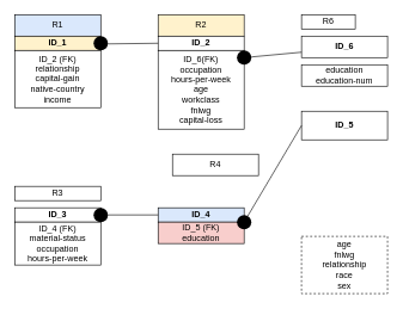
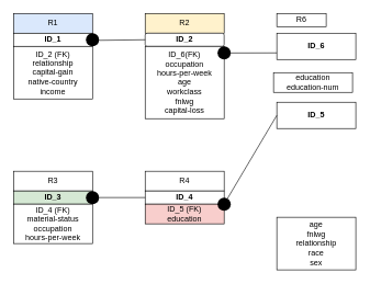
- <mxCell id="3" value="&lt;b&gt;ID_1&lt;br&gt;&lt;/b&gt;" style="rounded=0;whiteSpace=wrap;html=1;fillColor=#fff2cc;" parent="1" vertex="1"><mxGeometry x="20" y="50" width="120" height="20" as="geometry" /></mxCell>
+ <mxCell id="3" value="&lt;b&gt;ID_1&lt;br&gt;&lt;/b&gt;" style="rounded=0;whiteSpace=wrap;html=1;" parent="1" vertex="1"><mxGeometry x="20" y="50" width="120" height="20" as="geometry" /></mxCell>
- <mxCell id="5" value="&lt;b&gt;ID_2&lt;/b&gt;&lt;b&gt;&lt;br&gt;&lt;/b&gt;" style="rounded=0;whiteSpace=wrap;html=1;" parent="1" vertex="1"><mxGeometry x="220" y="50" width="120" height="20" as="geometry" /></mxCell>
+ <mxCell id="5" value="&lt;b&gt;ID_2&lt;/b&gt;&lt;b&gt;&lt;br&gt;&lt;/b&gt;" style="whiteSpace=wrap;html=1;rounded=1;" parent="1" vertex="1"><mxGeometry x="220" y="50" width="120" height="20" as="geometry" /></mxCell>
- <mxCell id="12" value="&lt;b&gt;ID_6&lt;/b&gt;" style="rounded=0;whiteSpace=wrap;html=1;" parent="1" vertex="1"><mxGeometry x="420" y="50" width="120" height="30" as="geometry" /></mxCell>
+ <mxCell id="12" value="&lt;b&gt;ID_6&lt;/b&gt;" style="rounded=0;whiteSpace=wrap;html=1;" parent="1" vertex="1"><mxGeometry x="420" y="50" width="120" height="40" as="geometry" /></mxCell>
- <mxCell id="15" value="education&lt;br&gt;&lt;span style=&quot;&quot;&gt;education-num&lt;/span&gt;" style="rounded=0;whiteSpace=wrap;html=1;" parent="1" vertex="1"><mxGeometry x="420" y="90" width="120" height="30" as="geometry" /></mxCell>
+ <mxCell id="15" value="education&lt;br&gt;&lt;span style=&quot;&quot;&gt;education-num&lt;/span&gt;" style="rounded=0;whiteSpace=wrap;html=1;" parent="1" vertex="1"><mxGeometry x="415" y="110" width="120" height="30" as="geometry" /></mxCell>
- <mxCell id="8" value="R4" style="rounded=0;whiteSpace=wrap;html=1;" parent="1" vertex="1"><mxGeometry x="240" y="215" width="120" height="30" as="geometry" /></mxCell>
+ <mxCell id="8" value="R4" style="rounded=0;whiteSpace=wrap;html=1;" parent="1" vertex="1"><mxGeometry x="220" y="260" width="120" height="30" as="geometry" /></mxCell>
- <mxCell id="6" value="R3" style="rounded=0;whiteSpace=wrap;html=1;" parent="1" vertex="1"><mxGeometry x="20" y="260" width="120" height="20" as="geometry" /></mxCell>
+ <mxCell id="6" value="R3" style="rounded=0;whiteSpace=wrap;html=1;" parent="1" vertex="1"><mxGeometry x="20" y="260" width="120" height="30" as="geometry" /></mxCell>
- <mxCell id="7" value="&lt;b&gt;ID_3&lt;br&gt;&lt;/b&gt;" style="rounded=0;whiteSpace=wrap;html=1;" parent="1" vertex="1"><mxGeometry x="20" y="290" width="120" height="20" as="geometry" /></mxCell>
+ <mxCell id="7" value="&lt;b&gt;ID_3&lt;br&gt;&lt;/b&gt;" style="rounded=0;whiteSpace=wrap;html=1;fillColor=#d5e8d4;" parent="1" vertex="1"><mxGeometry x="20" y="290" width="120" height="20" as="geometry" /></mxCell>
- <mxCell id="9" value="&lt;b&gt;ID_4&lt;br&gt;&lt;/b&gt;" style="rounded=0;whiteSpace=wrap;html=1;fillColor=#dae8fc;" parent="1" vertex="1"><mxGeometry x="220" y="290" width="120" height="20" as="geometry" /></mxCell>
+ <mxCell id="9" value="&lt;b&gt;ID_4&lt;br&gt;&lt;/b&gt;" style="rounded=0;whiteSpace=wrap;html=1;" parent="1" vertex="1"><mxGeometry x="220" y="290" width="120" height="20" as="geometry" /></mxCell>
- <mxCell id="17" value="age&lt;br&gt;fnlwg&lt;br&gt;relationship&lt;br&gt;race&lt;br&gt;&lt;span style=&quot;&quot;&gt;sex&lt;/span&gt;" style="rounded=0;whiteSpace=wrap;html=1;dashed=1;" parent="1" vertex="1"><mxGeometry x="420" y="330" width="120" height="80" as="geometry" /></mxCell>
+ <mxCell id="17" value="age&lt;br&gt;fnlwg&lt;br&gt;relationship&lt;br&gt;race&lt;br&gt;&lt;span style=&quot;&quot;&gt;sex&lt;/span&gt;" style="rounded=0;whiteSpace=wrap;html=1;" parent="1" vertex="1"><mxGeometry x="420" y="330" width="120" height="80" as="geometry" /></mxCell>
